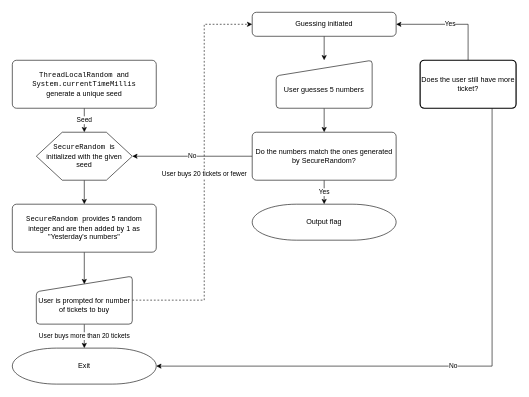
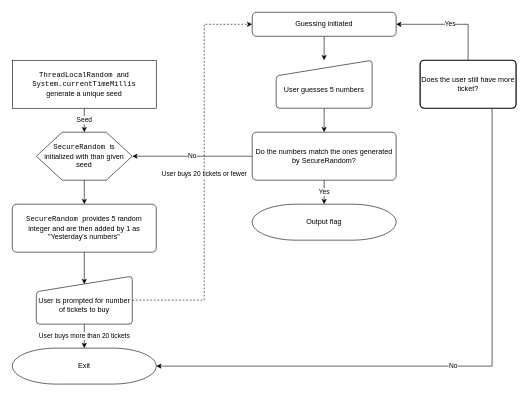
- <mxCell id="3" value="&lt;font face=&quot;Courier New&quot;&gt;ThreadLocalRandom &lt;/font&gt;and &lt;font face=&quot;Courier New&quot;&gt;System.currentTimeMillis&lt;/font&gt; generate a unique seed" style="rounded=1;html=1;absoluteArcSize=1;arcSize=14;strokeWidth=1;spacing=10;perimeterSpacing=0;whiteSpace=wrap;" vertex="1" parent="1"><mxGeometry x="20" y="100" width="240" height="80" as="geometry" /></mxCell>
+ <mxCell id="3" value="&lt;font face=&quot;Courier New&quot;&gt;ThreadLocalRandom &lt;/font&gt;and &lt;font face=&quot;Courier New&quot;&gt;System.currentTimeMillis&lt;/font&gt; generate a unique seed" style="html=1;absoluteArcSize=1;arcSize=14;strokeWidth=1;spacing=10;perimeterSpacing=0;whiteSpace=wrap;rounded=0;" vertex="1" parent="1"><mxGeometry x="20" y="100" width="240" height="80" as="geometry" /></mxCell>
- <mxCell id="5" value="&lt;font face=&quot;Courier New&quot;&gt;SecureRandom &lt;/font&gt;is initialized with the given seed" style="verticalLabelPosition=middle;verticalAlign=middle;html=1;shape=hexagon;perimeter=hexagonPerimeter2;arcSize=6;size=0.27;strokeColor=#000000;strokeWidth=1;labelPosition=center;align=center;spacing=10;whiteSpace=wrap;" vertex="1" parent="1"><mxGeometry x="60" y="220" width="160" height="80" as="geometry" /></mxCell>
+ <mxCell id="5" value="&lt;font face=&quot;Courier New&quot;&gt;SecureRandom &lt;/font&gt;is initialized with than given seed" style="verticalLabelPosition=middle;verticalAlign=middle;html=1;shape=hexagon;perimeter=hexagonPerimeter2;arcSize=6;size=0.27;strokeColor=#000000;strokeWidth=1;labelPosition=center;align=center;spacing=10;whiteSpace=wrap;" vertex="1" parent="1"><mxGeometry x="60" y="220" width="160" height="80" as="geometry" /></mxCell>
